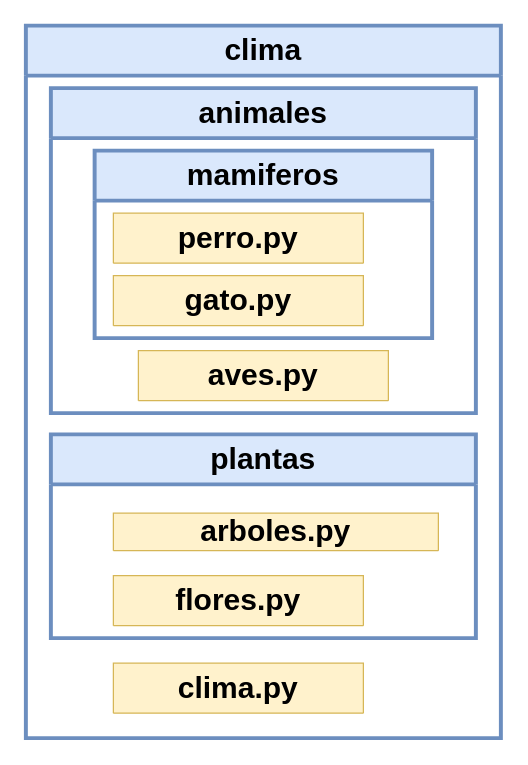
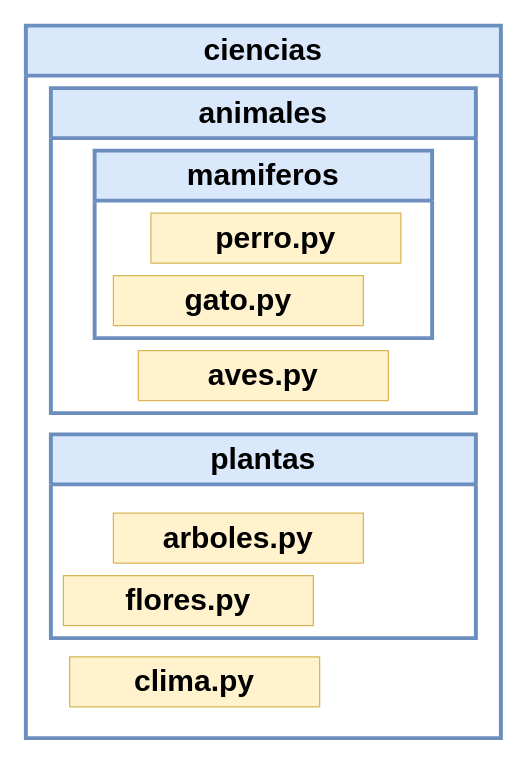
- <mxCell id="2" value="&lt;h1&gt;clima&lt;/h1&gt;" style="swimlane;whiteSpace=wrap;html=1;fillColor=#dae8fc;strokeColor=#6c8ebf;startSize=40;strokeWidth=3.15;" vertex="1" parent="1"><mxGeometry x="20" y="20" width="380" height="570" as="geometry" /></mxCell>
+ <mxCell id="2" value="&lt;h1&gt;ciencias&lt;/h1&gt;" style="swimlane;whiteSpace=wrap;html=1;fillColor=#dae8fc;strokeColor=#6c8ebf;startSize=40;strokeWidth=3.15;" vertex="1" parent="1"><mxGeometry x="20" y="20" width="380" height="570" as="geometry" /></mxCell>
- <mxCell id="5" value="&lt;h1&gt;perro.py&lt;/h1&gt;" style="swimlane;whiteSpace=wrap;html=1;fillColor=#fff2cc;strokeColor=#d6b656;swimlaneFillColor=default;shadow=0;startSize=40;" vertex="1" parent="4"><mxGeometry x="15" y="50" width="200" height="40" as="geometry" /></mxCell>
+ <mxCell id="5" value="&lt;h1&gt;perro.py&lt;/h1&gt;" style="swimlane;whiteSpace=wrap;html=1;fillColor=#fff2cc;strokeColor=#d6b656;swimlaneFillColor=default;shadow=0;startSize=40;" vertex="1" parent="4"><mxGeometry x="45" y="50" width="200" height="40" as="geometry" /></mxCell>
- <mxCell id="9" value="&lt;h1&gt;arboles.py&lt;/h1&gt;" style="swimlane;whiteSpace=wrap;html=1;fillColor=#fff2cc;strokeColor=#d6b656;swimlaneFillColor=default;shadow=0;startSize=40;" vertex="1" parent="8"><mxGeometry x="50" y="63" width="260" height="30" as="geometry" /></mxCell>
+ <mxCell id="9" value="&lt;h1&gt;arboles.py&lt;/h1&gt;" style="swimlane;whiteSpace=wrap;html=1;fillColor=#fff2cc;strokeColor=#d6b656;swimlaneFillColor=default;shadow=0;startSize=40;" vertex="1" parent="8"><mxGeometry x="50" y="63" width="200" height="40" as="geometry" /></mxCell>
- <mxCell id="10" value="&lt;h1&gt;flores.py&lt;/h1&gt;" style="swimlane;whiteSpace=wrap;html=1;fillColor=#fff2cc;strokeColor=#d6b656;swimlaneFillColor=default;shadow=0;startSize=40;" vertex="1" parent="8"><mxGeometry x="50" y="113" width="200" height="40" as="geometry" /></mxCell>
+ <mxCell id="10" value="&lt;h1&gt;flores.py&lt;/h1&gt;" style="swimlane;whiteSpace=wrap;html=1;fillColor=#fff2cc;strokeColor=#d6b656;swimlaneFillColor=default;shadow=0;startSize=40;" vertex="1" parent="8"><mxGeometry x="10" y="113" width="200" height="40" as="geometry" /></mxCell>
- <mxCell id="11" value="&lt;h1&gt;clima.py&lt;/h1&gt;" style="swimlane;whiteSpace=wrap;html=1;fillColor=#fff2cc;strokeColor=#d6b656;swimlaneFillColor=default;shadow=0;startSize=40;" vertex="1" parent="2"><mxGeometry x="70" y="510" width="200" height="40" as="geometry" /></mxCell>
+ <mxCell id="11" value="&lt;h1&gt;clima.py&lt;/h1&gt;" style="swimlane;whiteSpace=wrap;html=1;fillColor=#fff2cc;strokeColor=#d6b656;swimlaneFillColor=default;shadow=0;startSize=40;" vertex="1" parent="2"><mxGeometry x="35" y="505" width="200" height="40" as="geometry" /></mxCell>
